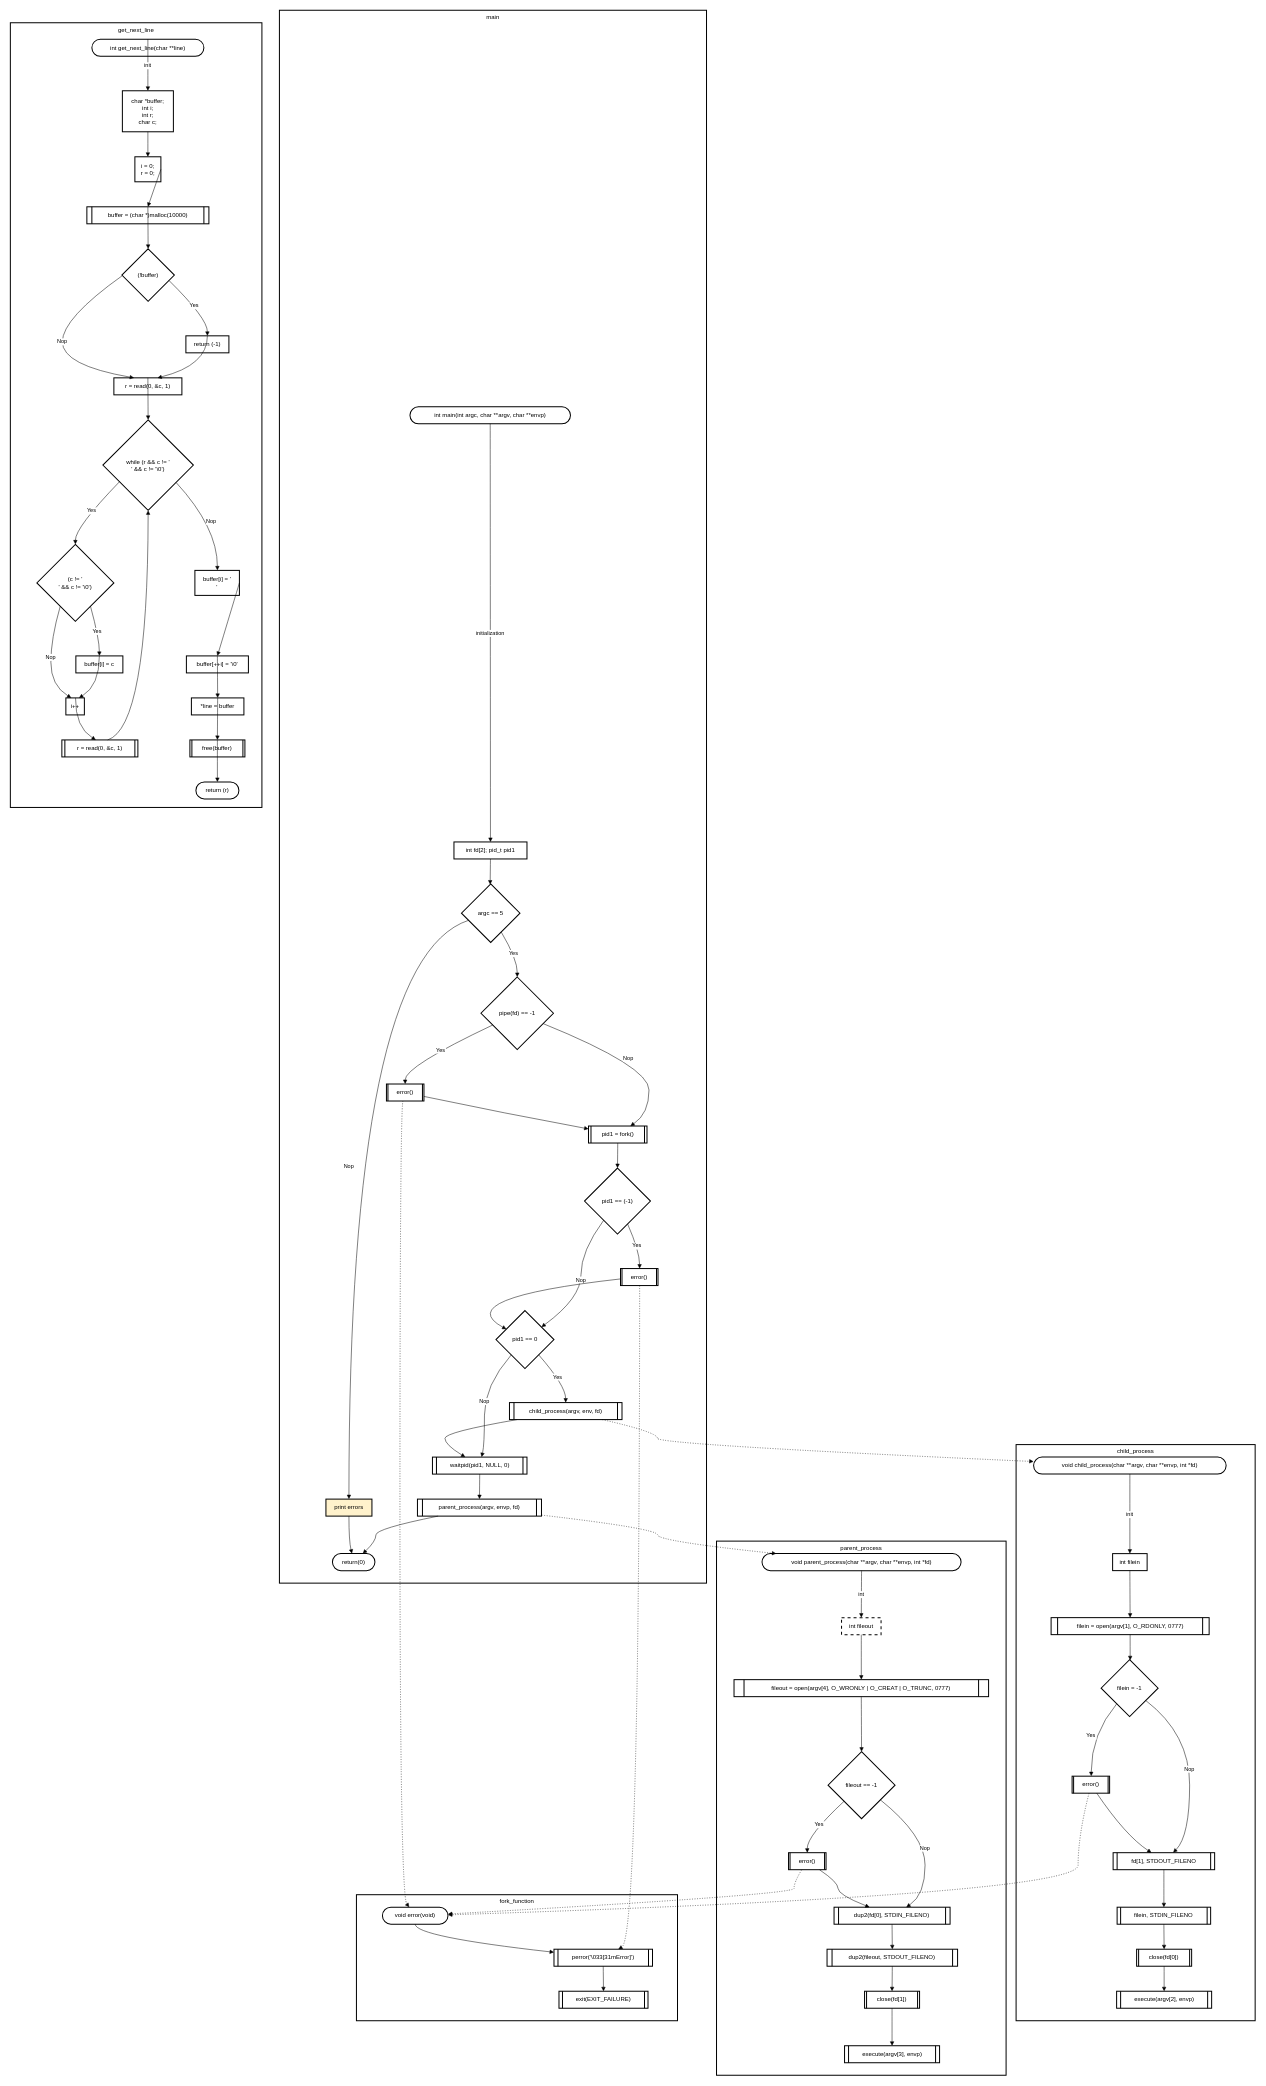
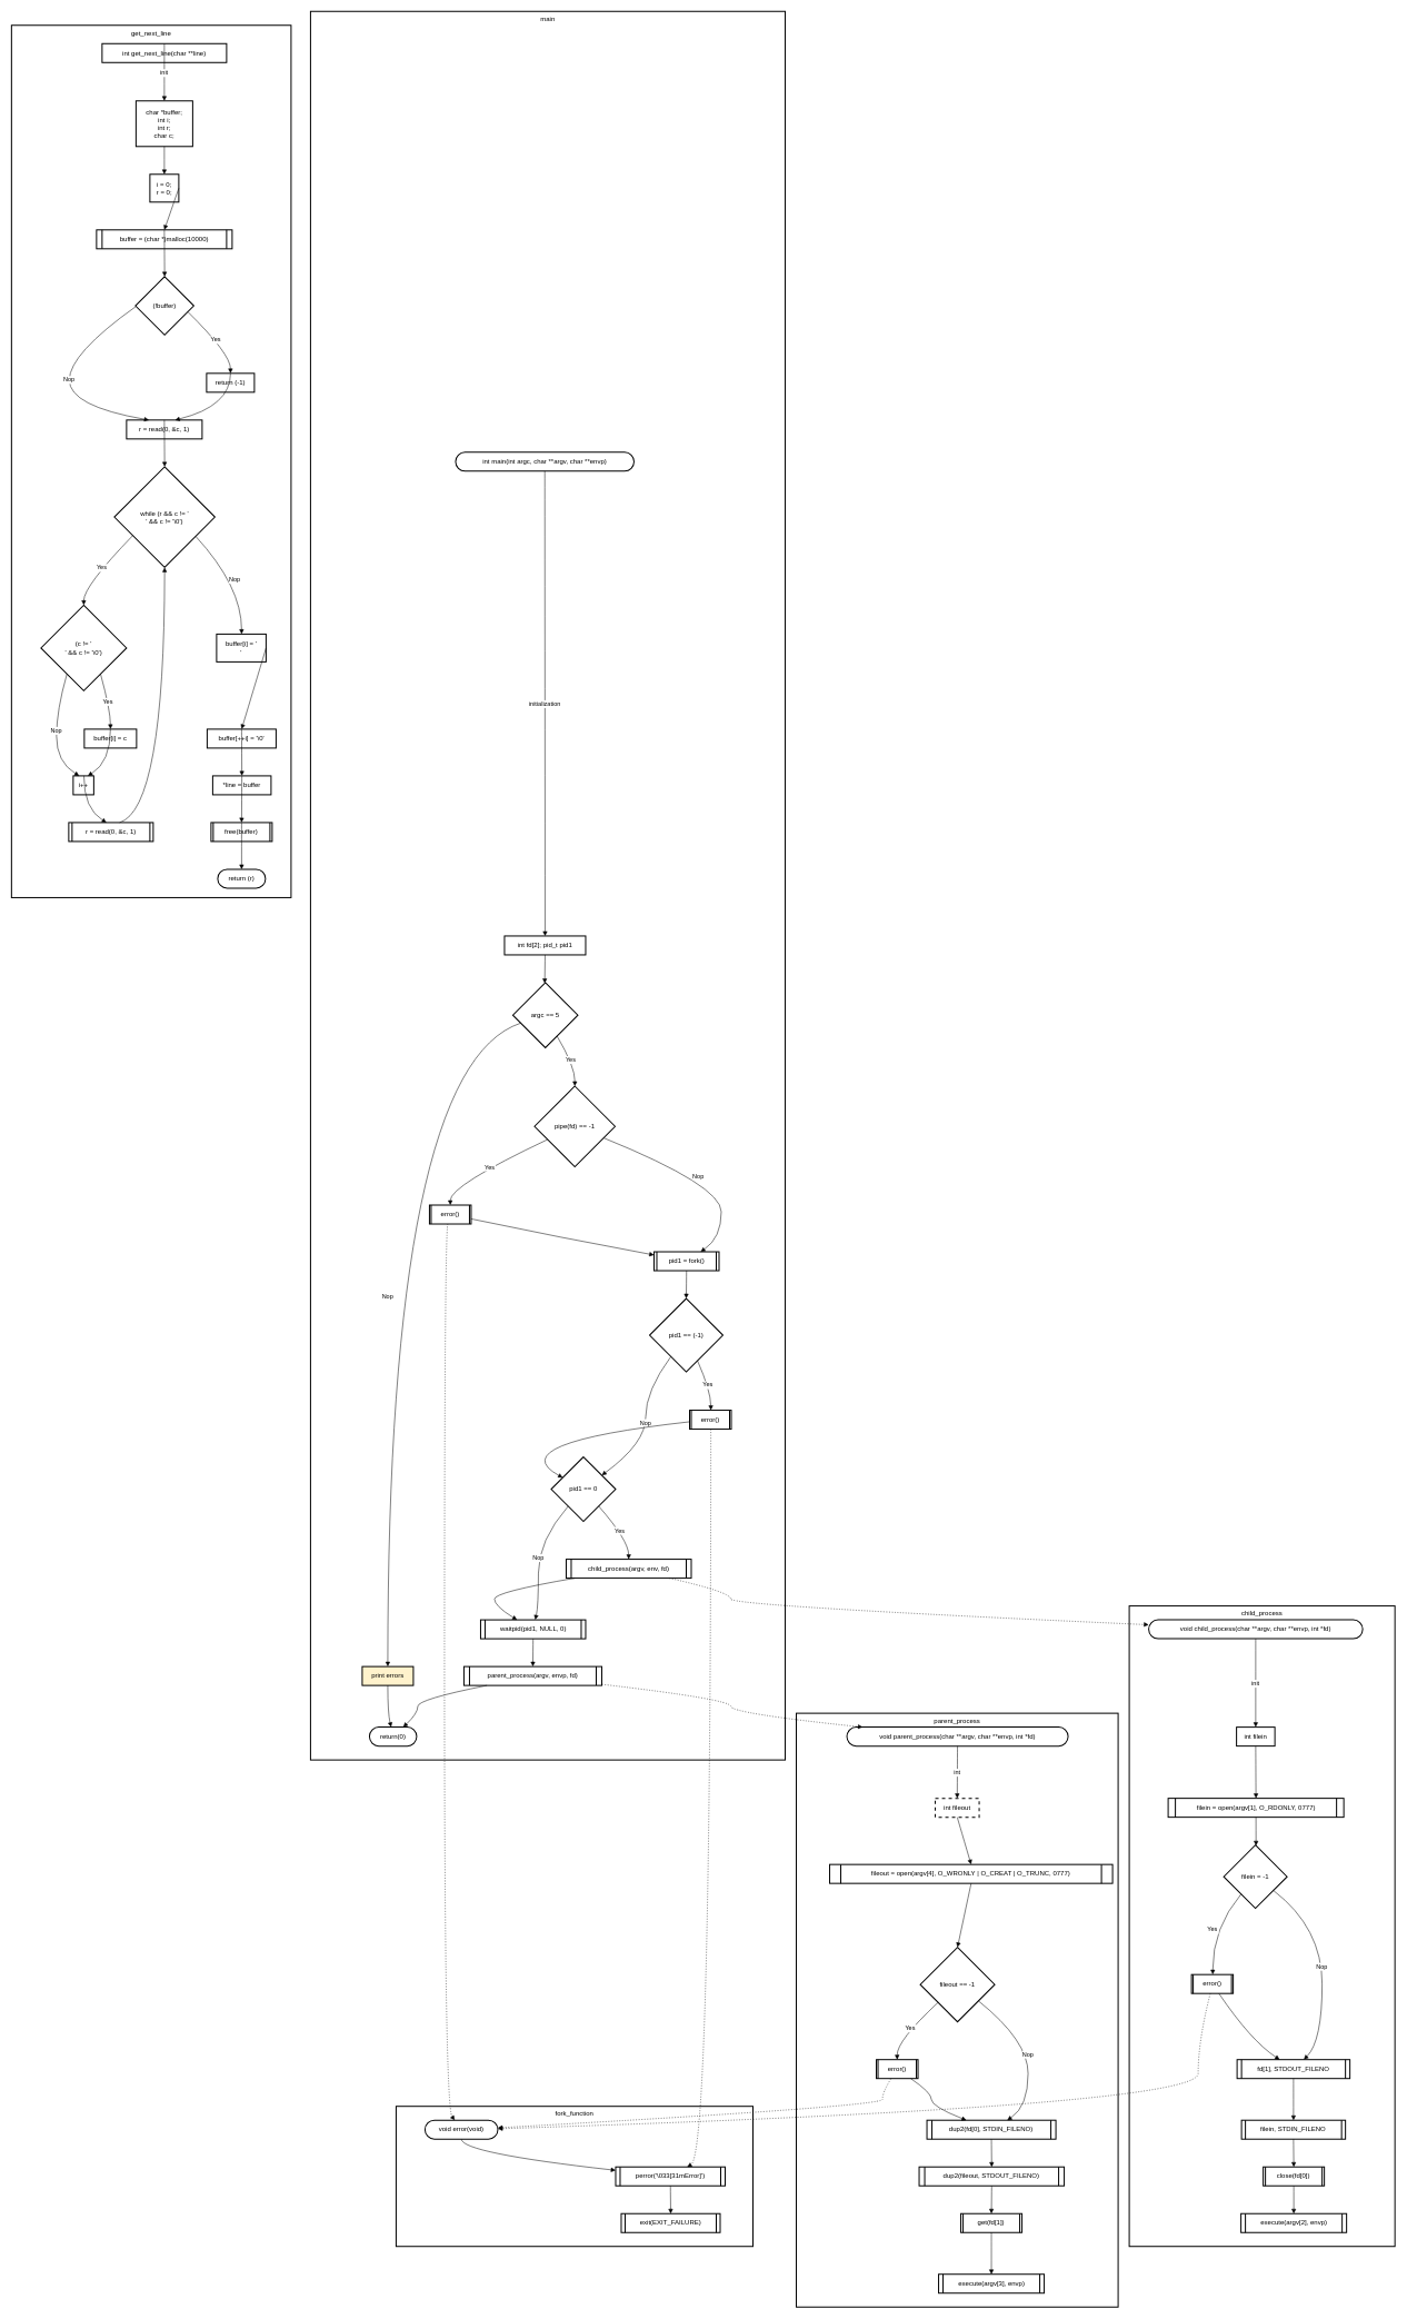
- <mxCell id="3" value="int get_next_line(char **line)" style="rounded=1;whiteSpace=wrap;arcSize=50;strokeWidth=2;" vertex="1" parent="2"><mxGeometry x="163" y="33" width="224" height="34" as="geometry" /></mxCell>
+ <mxCell id="3" value="int get_next_line(char **line)" style="whiteSpace=wrap;arcSize=50;strokeWidth=2;rounded=0;" vertex="1" parent="2"><mxGeometry x="163" y="33" width="224" height="34" as="geometry" /></mxCell>
- <mxCell id="46" value="fileout = open(argv[4], O_WRONLY | O_CREAT | O_TRUNC, 0777)" style="strokeWidth=2;shape=process;whiteSpace=wrap;size=0.04;" vertex="1" parent="1"><mxGeometry x="1467" y="3358" width="509" height="34" as="geometry" /></mxCell>
+ <mxCell id="46" value="fileout = open(argv[4], O_WRONLY | O_CREAT | O_TRUNC, 0777)" style="strokeWidth=2;shape=process;whiteSpace=wrap;size=0.04;" vertex="1" parent="1"><mxGeometry x="1492" y="3353" width="509" height="34" as="geometry" /></mxCell>
- <mxCell id="51" value="close(fd[1])" style="strokeWidth=2;shape=process;whiteSpace=wrap;size=0.04;" vertex="1" parent="1"><mxGeometry x="1728" y="3981" width="110" height="34" as="geometry" /></mxCell>
+ <mxCell id="51" value="get(fd[1])" style="strokeWidth=2;shape=process;whiteSpace=wrap;size=0.04;" vertex="1" parent="1"><mxGeometry x="1728" y="3981" width="110" height="34" as="geometry" /></mxCell>
